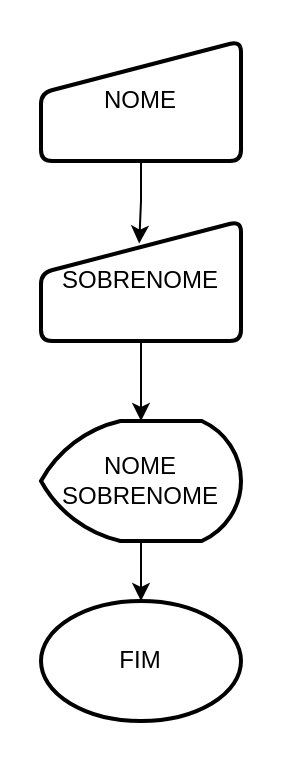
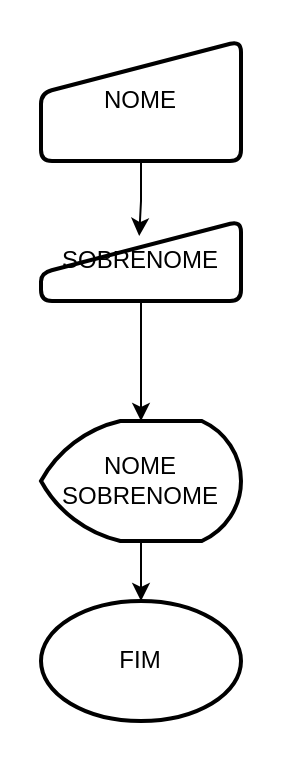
- <mxCell id="5" value="SOBRENOME" style="html=1;strokeWidth=2;shape=manualInput;whiteSpace=wrap;rounded=1;size=26;arcSize=11;" vertex="1" parent="1"><mxGeometry x="20" y="110" width="100" height="60" as="geometry" /></mxCell>
+ <mxCell id="5" value="SOBRENOME" style="html=1;strokeWidth=2;shape=manualInput;whiteSpace=wrap;rounded=1;size=26;arcSize=11;" vertex="1" parent="1"><mxGeometry x="20" y="110" width="100" height="40" as="geometry" /></mxCell>
